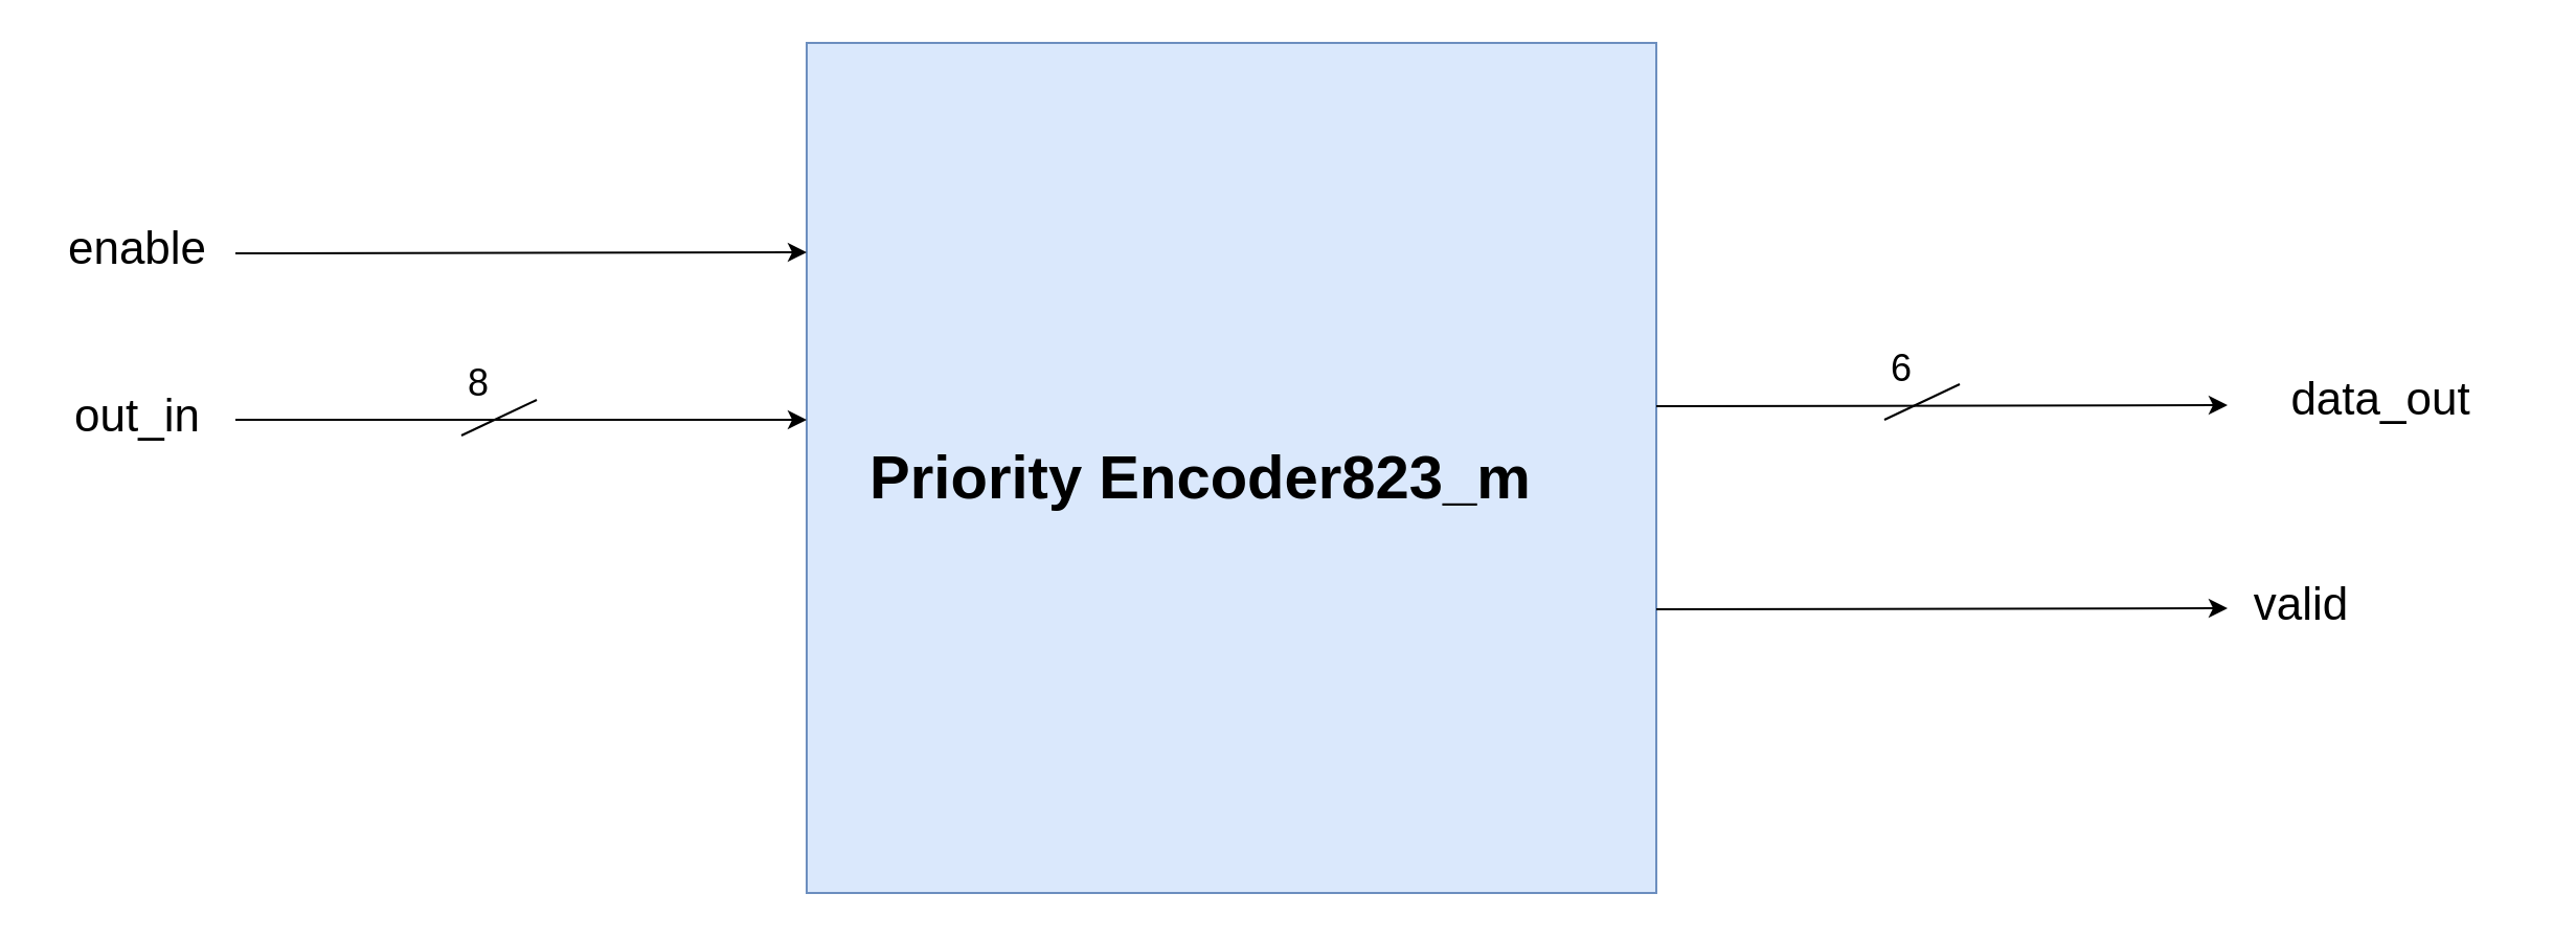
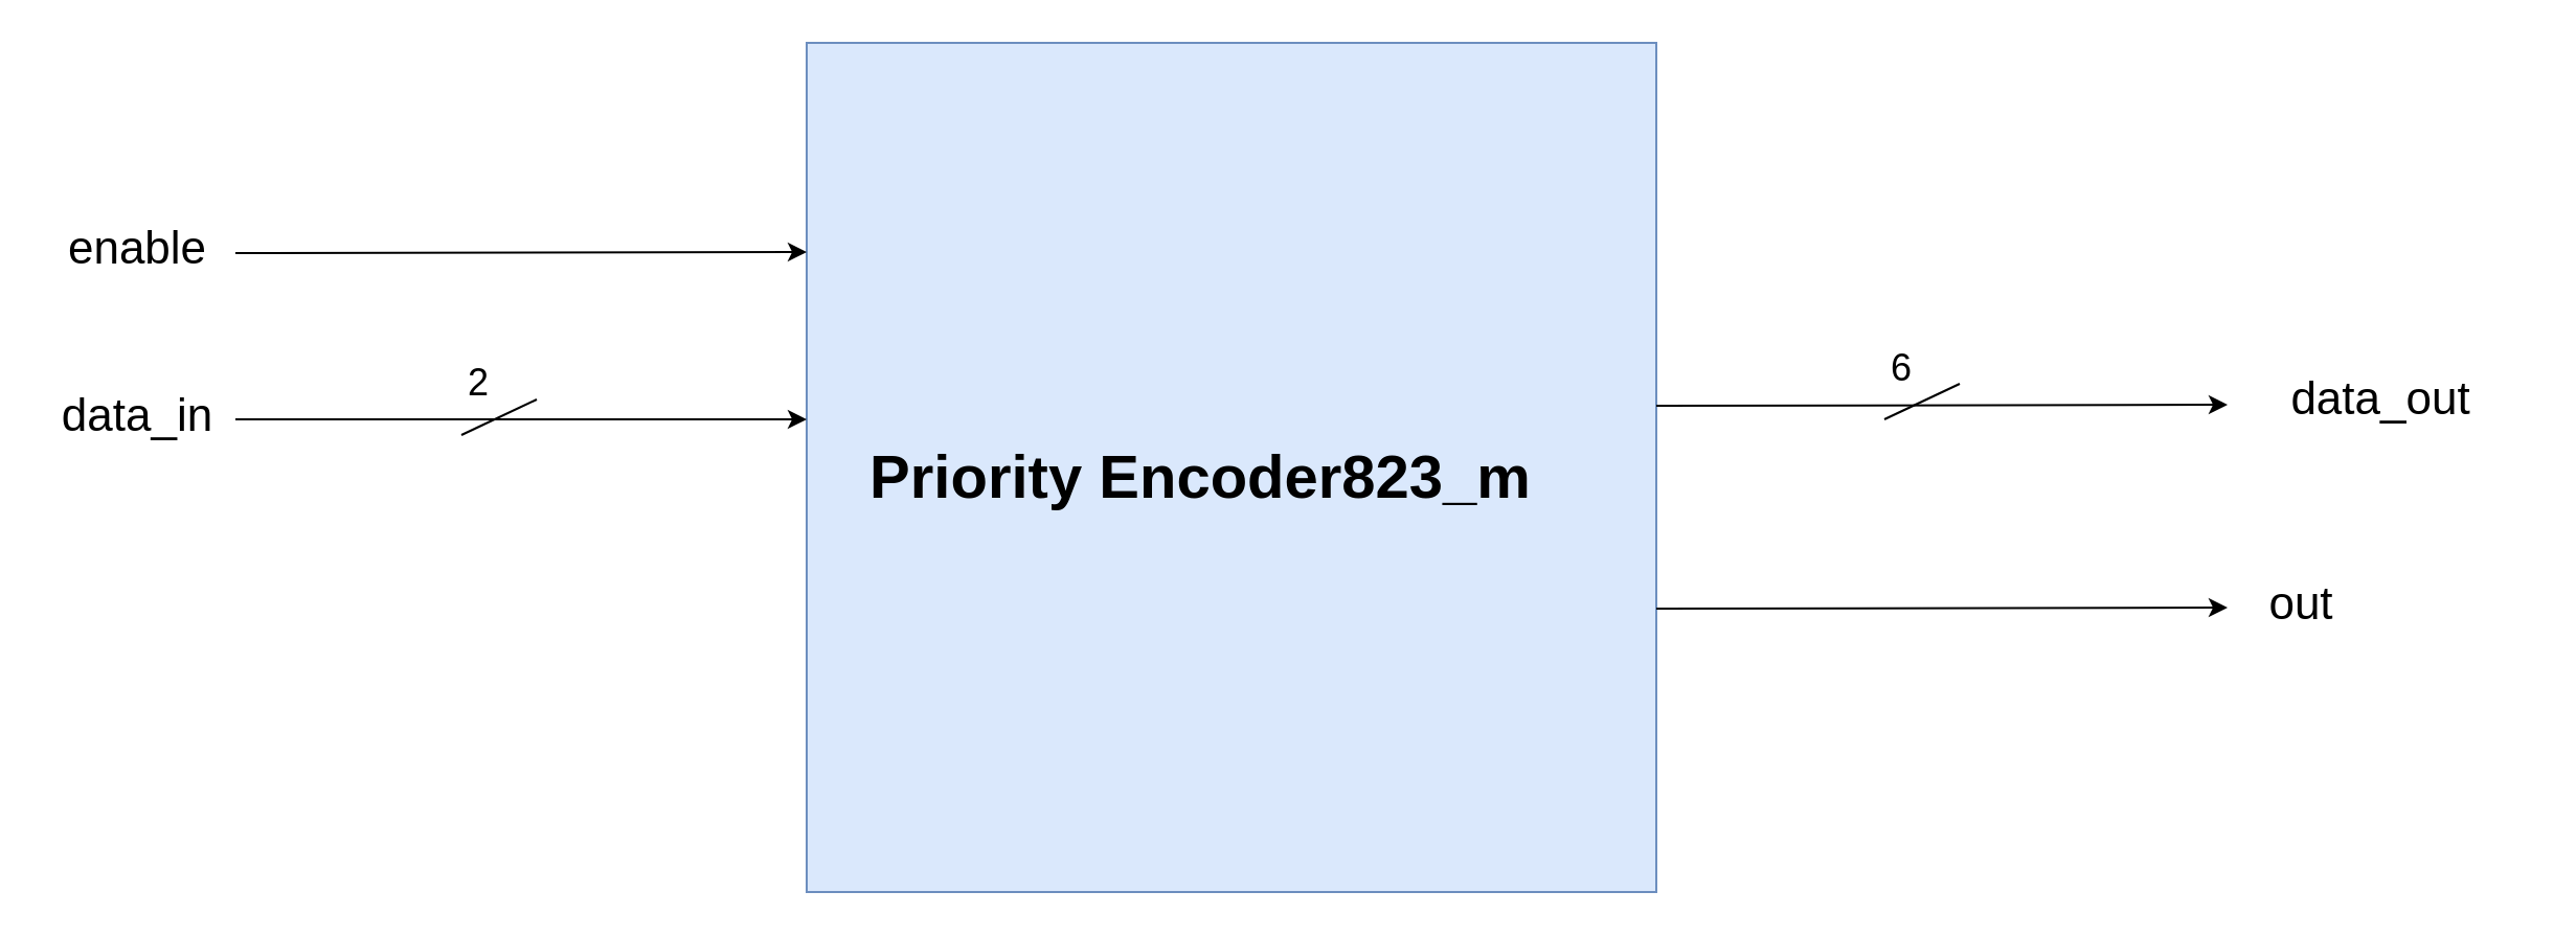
- <mxCell id="11" value="&lt;font style=&quot;font-size: 18px;&quot;&gt;8&lt;/font&gt;" style="text;html=1;align=center;verticalAlign=middle;resizable=0;points=[];autosize=1;strokeColor=none;fillColor=none;" vertex="1" parent="1"><mxGeometry x="214" y="166" width="28" height="34" as="geometry" /></mxCell>
+ <mxCell id="11" value="&lt;font style=&quot;font-size: 18px;&quot;&gt;2&lt;/font&gt;" style="text;html=1;align=center;verticalAlign=middle;resizable=0;points=[];autosize=1;strokeColor=none;fillColor=none;" vertex="1" parent="1"><mxGeometry x="214" y="166" width="28" height="34" as="geometry" /></mxCell>
- <mxCell id="9" value="&lt;font style=&quot;font-size: 22px;&quot;&gt;out_in&lt;/font&gt;" style="text;html=1;align=center;verticalAlign=middle;resizable=0;points=[];autosize=1;strokeColor=none;fillColor=none;" vertex="1" parent="1"><mxGeometry x="20" y="180" width="90" height="38" as="geometry" /></mxCell>
+ <mxCell id="9" value="&lt;font style=&quot;font-size: 22px;&quot;&gt;data_in&lt;/font&gt;" style="text;html=1;align=center;verticalAlign=middle;resizable=0;points=[];autosize=1;strokeColor=none;fillColor=none;" vertex="1" parent="1"><mxGeometry x="20" y="180" width="90" height="38" as="geometry" /></mxCell>
- <mxCell id="13" value="&lt;font style=&quot;font-size: 22px;&quot;&gt;valid&lt;/font&gt;" style="text;html=1;align=center;verticalAlign=middle;resizable=0;points=[];autosize=1;strokeColor=none;fillColor=none;" vertex="1" parent="1"><mxGeometry x="1067" y="270" width="63" height="38" as="geometry" /></mxCell>
+ <mxCell id="13" value="&lt;font style=&quot;font-size: 22px;&quot;&gt;out&lt;/font&gt;" style="text;html=1;align=center;verticalAlign=middle;resizable=0;points=[];autosize=1;strokeColor=none;fillColor=none;" vertex="1" parent="1"><mxGeometry x="1067" y="270" width="63" height="38" as="geometry" /></mxCell>
